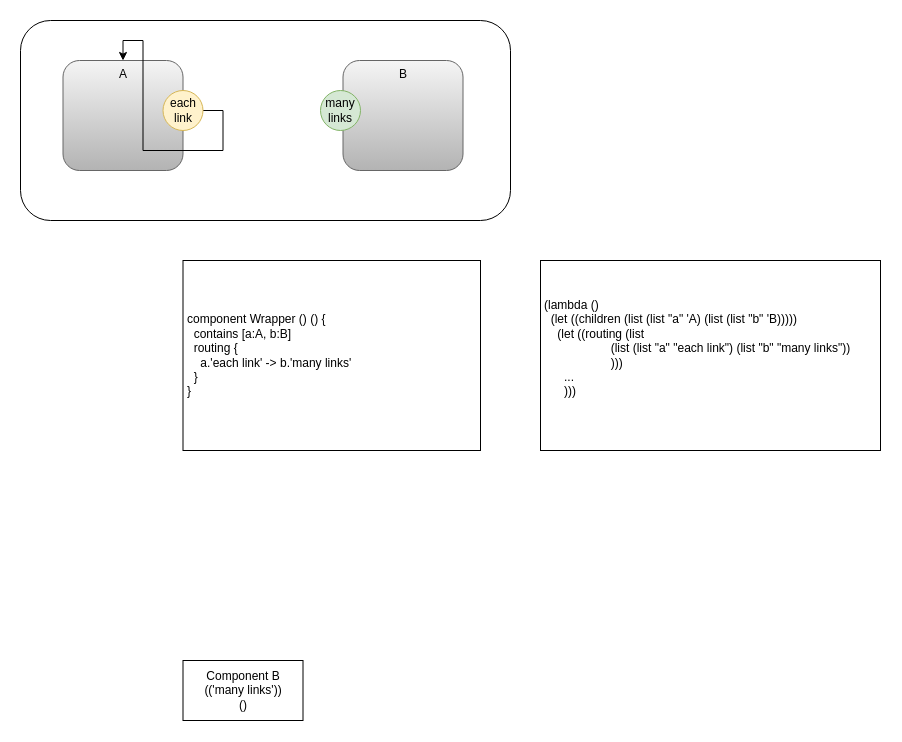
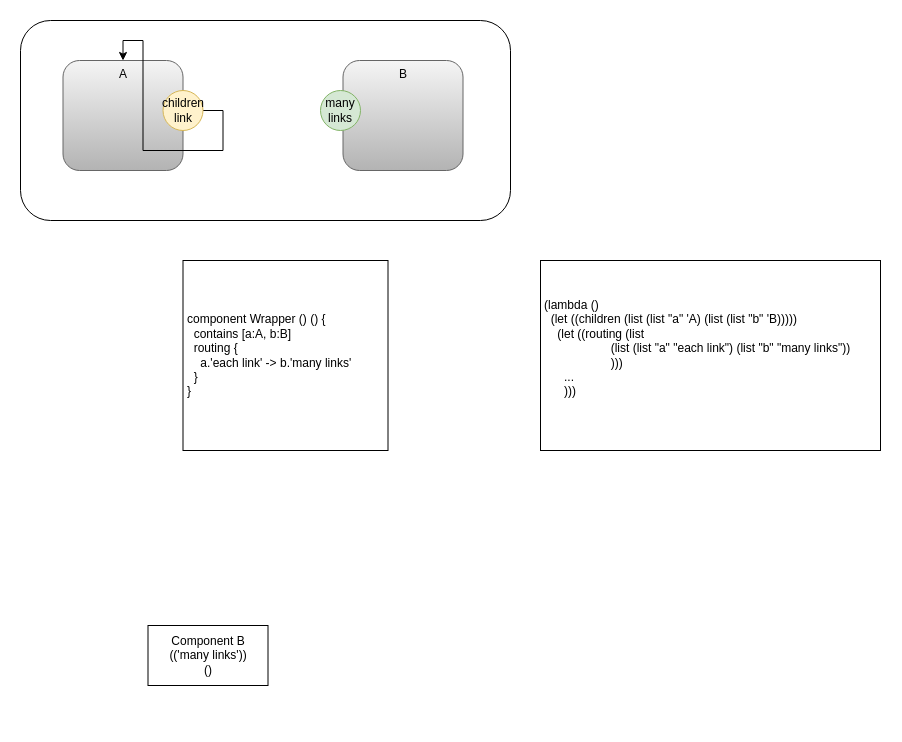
- <mxCell id="5" value="each link" style="ellipse;whiteSpace=wrap;html=1;aspect=fixed;fillColor=#fff2cc;strokeColor=#d6b656;" vertex="1" parent="1"><mxGeometry x="162.5" y="90" width="40" height="40" as="geometry" /></mxCell>
+ <mxCell id="5" value="children link" style="ellipse;whiteSpace=wrap;html=1;aspect=fixed;fillColor=#fff2cc;strokeColor=#d6b656;" vertex="1" parent="1"><mxGeometry x="162.5" y="90" width="40" height="40" as="geometry" /></mxCell>
- <mxCell id="8" value="component Wrapper () () {&lt;br&gt;&amp;nbsp; contains [a:A, b:B]&lt;br&gt;&amp;nbsp; routing {&lt;br&gt;&amp;nbsp; &amp;nbsp; a.'each link' -&amp;gt; b.'many links'&lt;br&gt;&amp;nbsp; }&lt;br&gt;}" style="rounded=0;whiteSpace=wrap;html=1;align=left;spacingLeft=2;" vertex="1" parent="1"><mxGeometry x="182.5" y="260" width="297.5" height="190" as="geometry" /></mxCell>
+ <mxCell id="8" value="component Wrapper () () {&lt;br&gt;&amp;nbsp; contains [a:A, b:B]&lt;br&gt;&amp;nbsp; routing {&lt;br&gt;&amp;nbsp; &amp;nbsp; a.'each link' -&amp;gt; b.'many links'&lt;br&gt;&amp;nbsp; }&lt;br&gt;}" style="rounded=0;whiteSpace=wrap;html=1;align=left;spacingLeft=2;" vertex="1" parent="1"><mxGeometry x="182.5" y="260" width="205" height="190" as="geometry" /></mxCell>
- <mxCell id="9" value="Component B&lt;br&gt;(('many links'))&lt;br&gt;()" style="rounded=0;whiteSpace=wrap;html=1;" vertex="1" parent="1"><mxGeometry x="182.5" y="660" width="120" height="60" as="geometry" /></mxCell>
+ <mxCell id="9" value="Component B&lt;br&gt;(('many links'))&lt;br&gt;()" style="rounded=0;whiteSpace=wrap;html=1;" vertex="1" parent="1"><mxGeometry x="147.5" y="625" width="120" height="60" as="geometry" /></mxCell>
